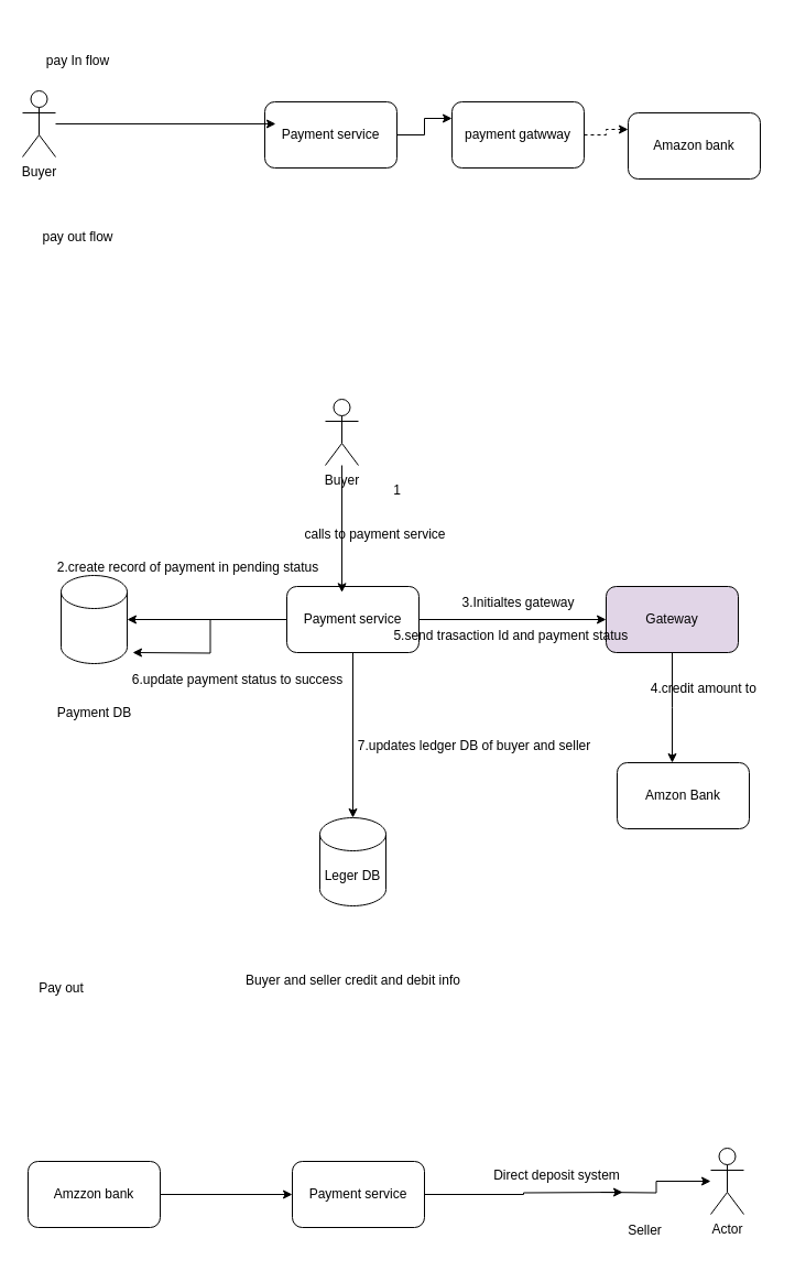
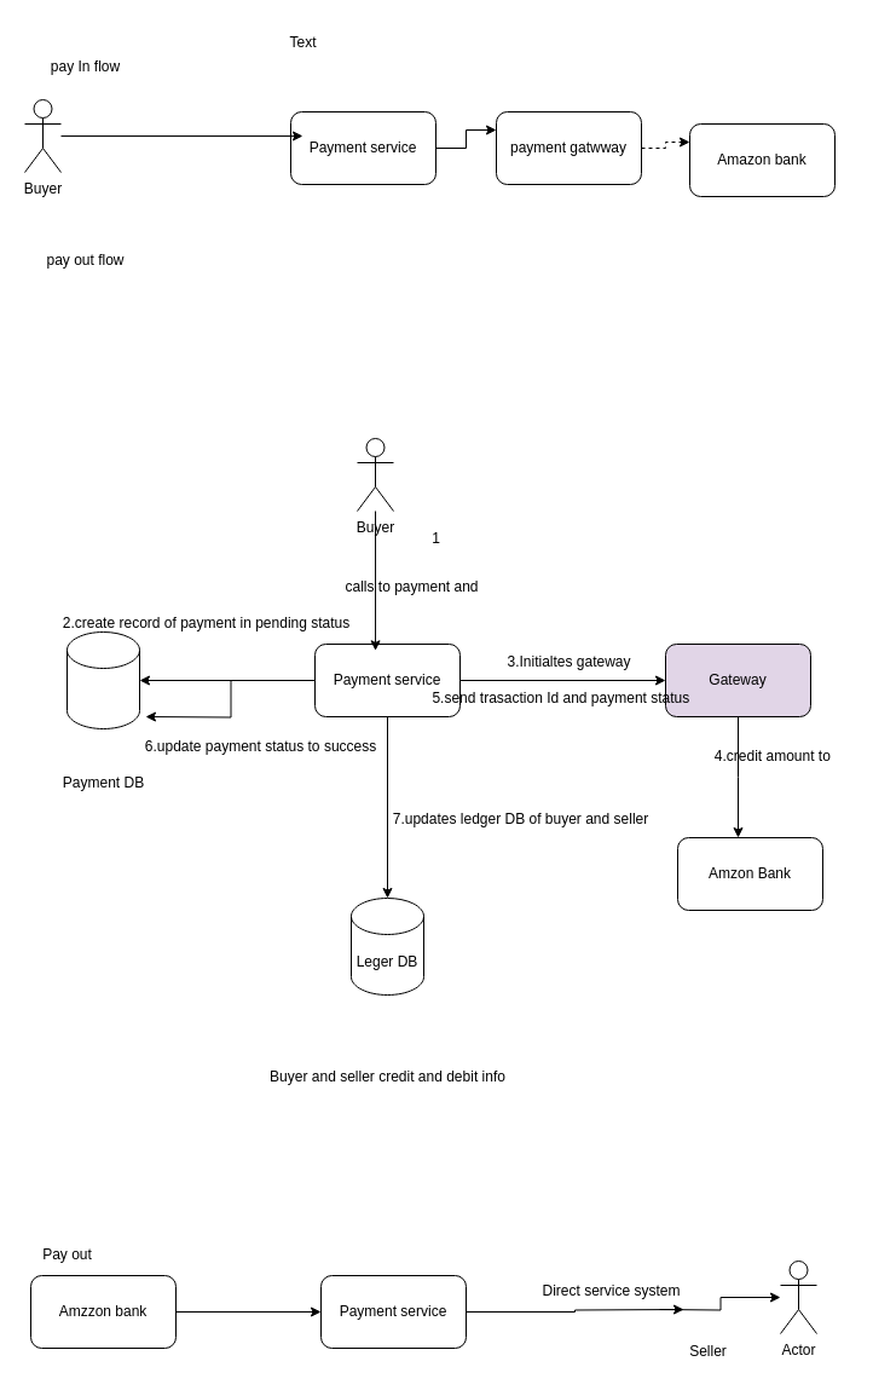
+ <mxCell id="2" value="Text" style="text;html=1;align=center;verticalAlign=middle;resizable=0;points=[];autosize=1;strokeColor=none;fillColor=none;" vertex="1" parent="1"><mxGeometry x="225" y="20" width="50" height="30" as="geometry" /></mxCell>
- <mxCell id="23" value="calls to payment service" style="text;html=1;align=center;verticalAlign=middle;resizable=0;points=[];autosize=1;strokeColor=none;fillColor=none;" vertex="1" parent="1"><mxGeometry x="265" y="470" width="150" height="30" as="geometry" /></mxCell>
+ <mxCell id="23" value="calls to payment and" style="text;html=1;align=center;verticalAlign=middle;resizable=0;points=[];autosize=1;strokeColor=none;fillColor=none;" vertex="1" parent="1"><mxGeometry x="265" y="470" width="150" height="30" as="geometry" /></mxCell>
- <mxCell id="40" value="Pay out" style="text;html=1;align=center;verticalAlign=middle;resizable=0;points=[];autosize=1;strokeColor=none;fillColor=none;" vertex="1" parent="1"><mxGeometry x="25" y="882" width="60" height="30" as="geometry" /></mxCell>
+ <mxCell id="40" value="Pay out" style="text;html=1;align=center;verticalAlign=middle;resizable=0;points=[];autosize=1;strokeColor=none;fillColor=none;" vertex="1" parent="1"><mxGeometry x="25" y="1022" width="60" height="30" as="geometry" /></mxCell>
- <mxCell id="42" value="Direct deposit system" style="text;html=1;align=center;verticalAlign=middle;resizable=0;points=[];autosize=1;strokeColor=none;fillColor=none;" vertex="1" parent="1"><mxGeometry x="435" y="1052" width="140" height="30" as="geometry" /></mxCell>
+ <mxCell id="42" value="Direct service system" style="text;html=1;align=center;verticalAlign=middle;resizable=0;points=[];autosize=1;strokeColor=none;fillColor=none;" vertex="1" parent="1"><mxGeometry x="435" y="1052" width="140" height="30" as="geometry" /></mxCell>
